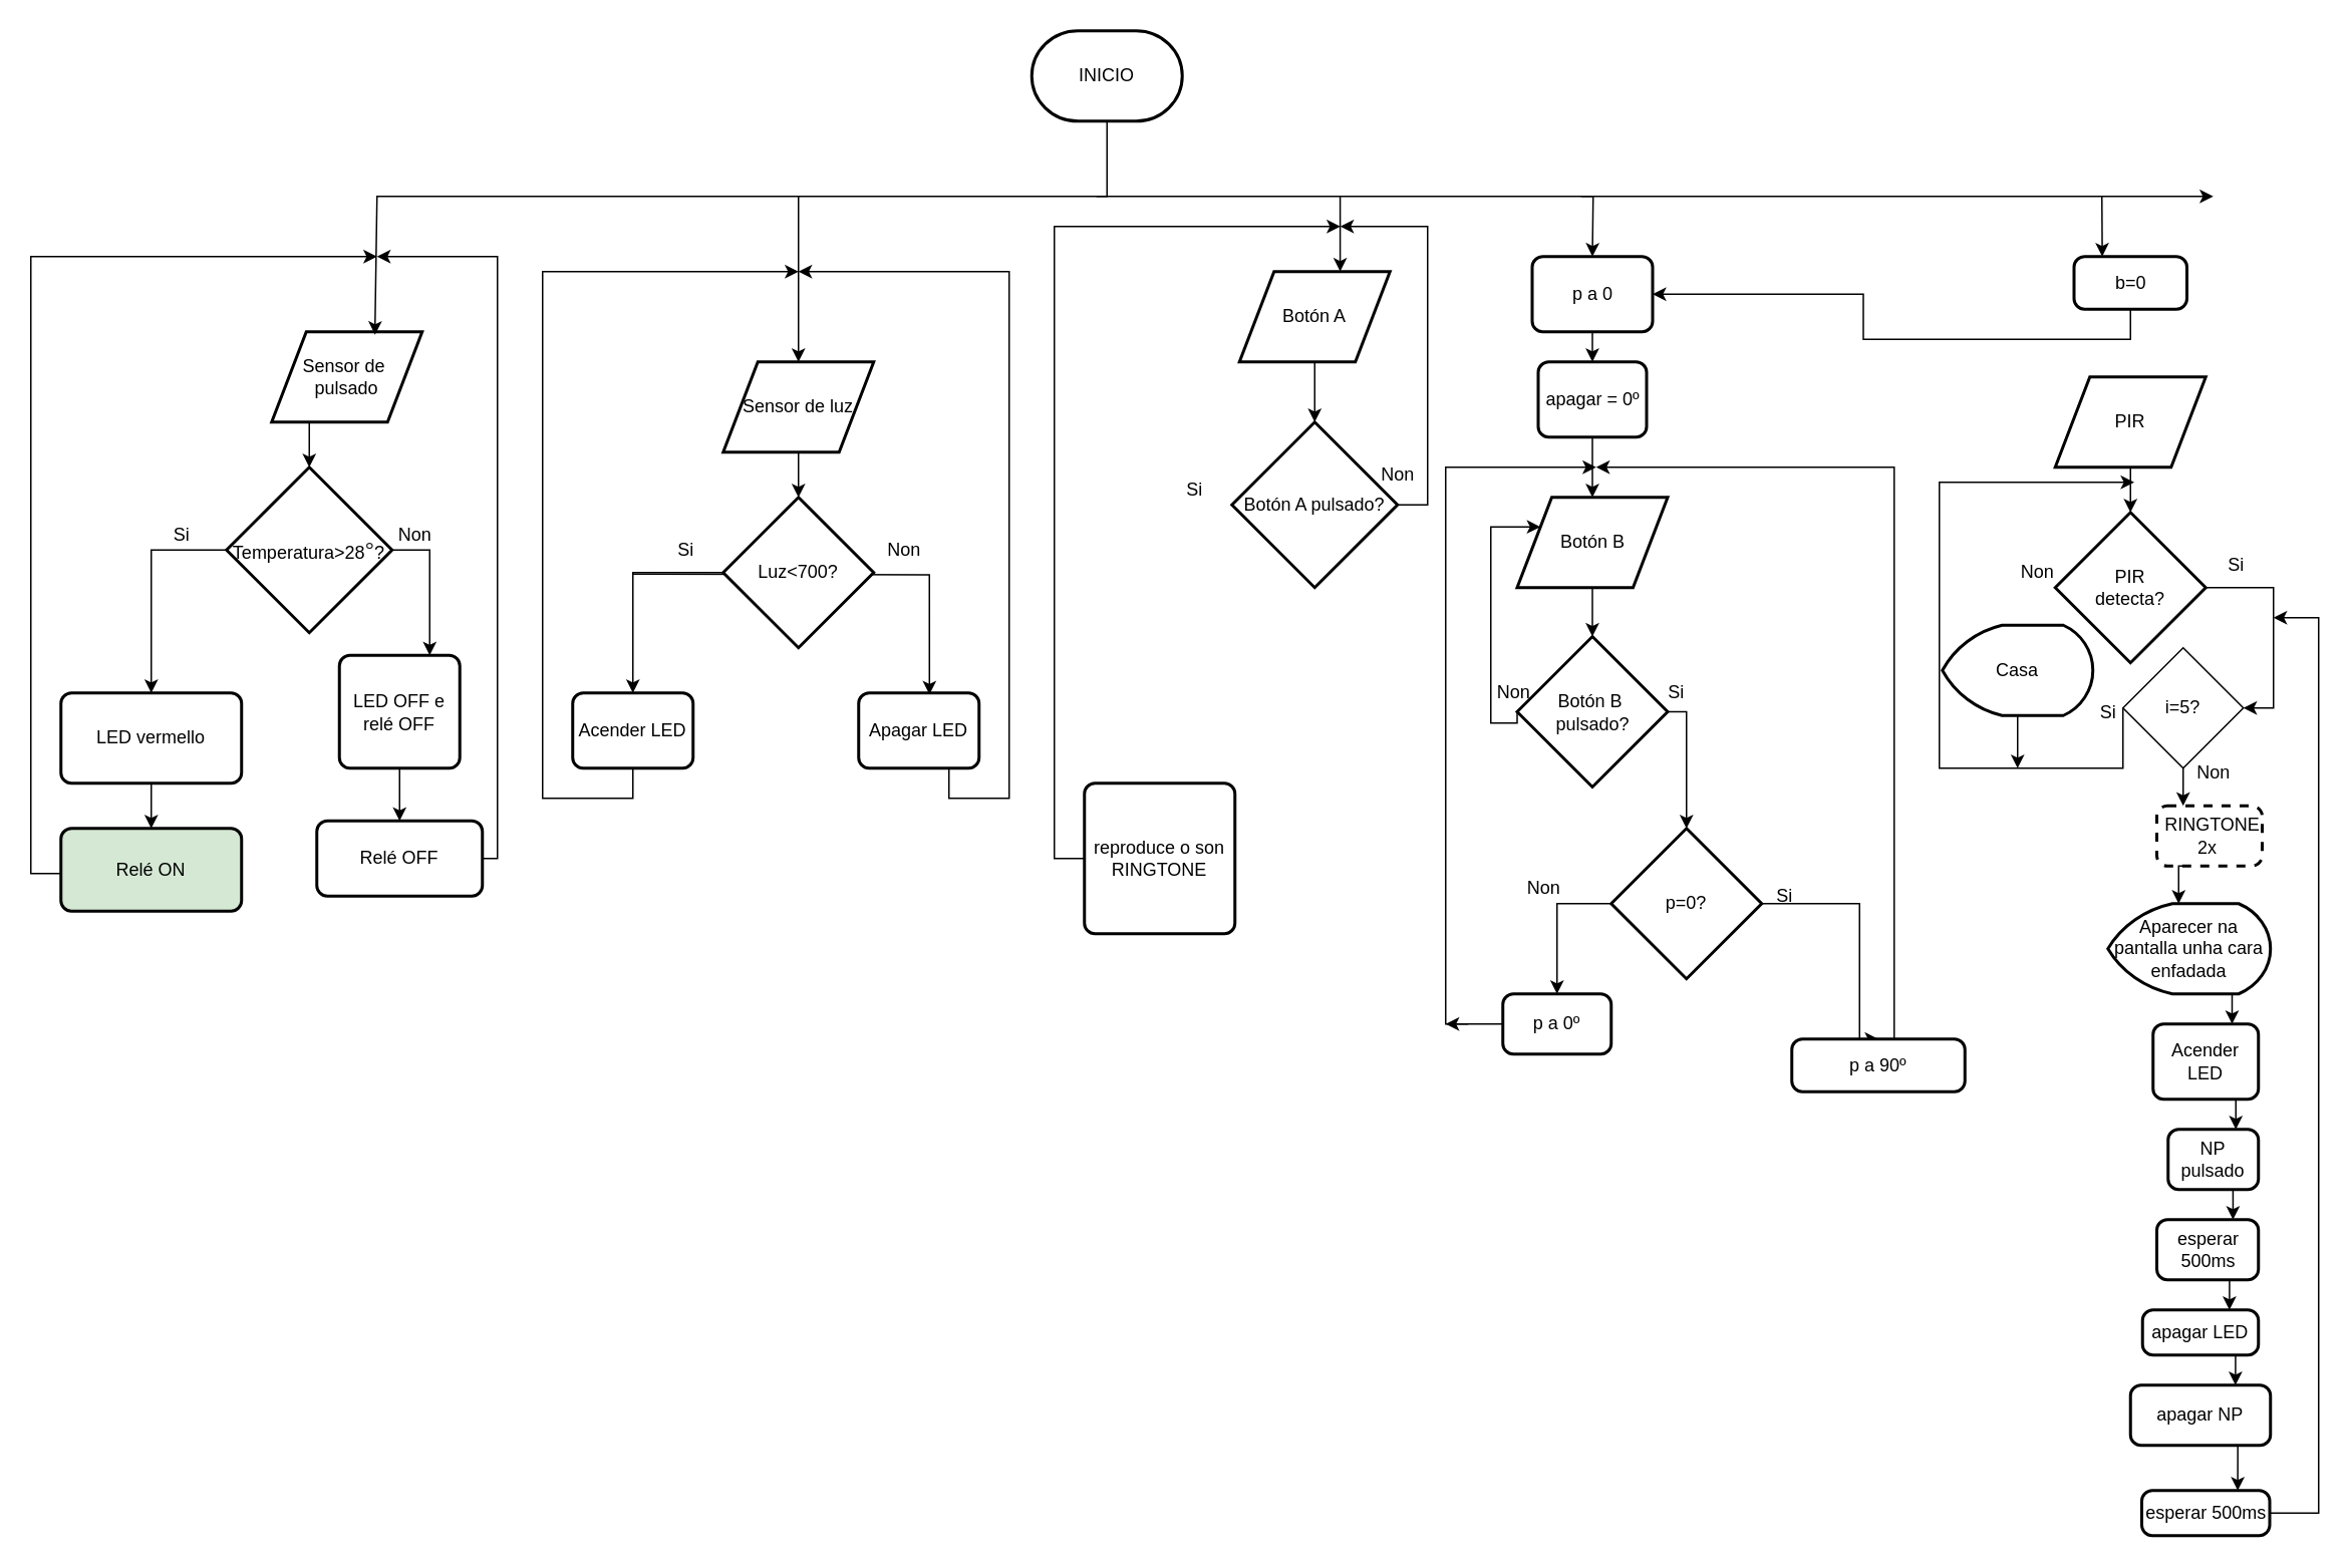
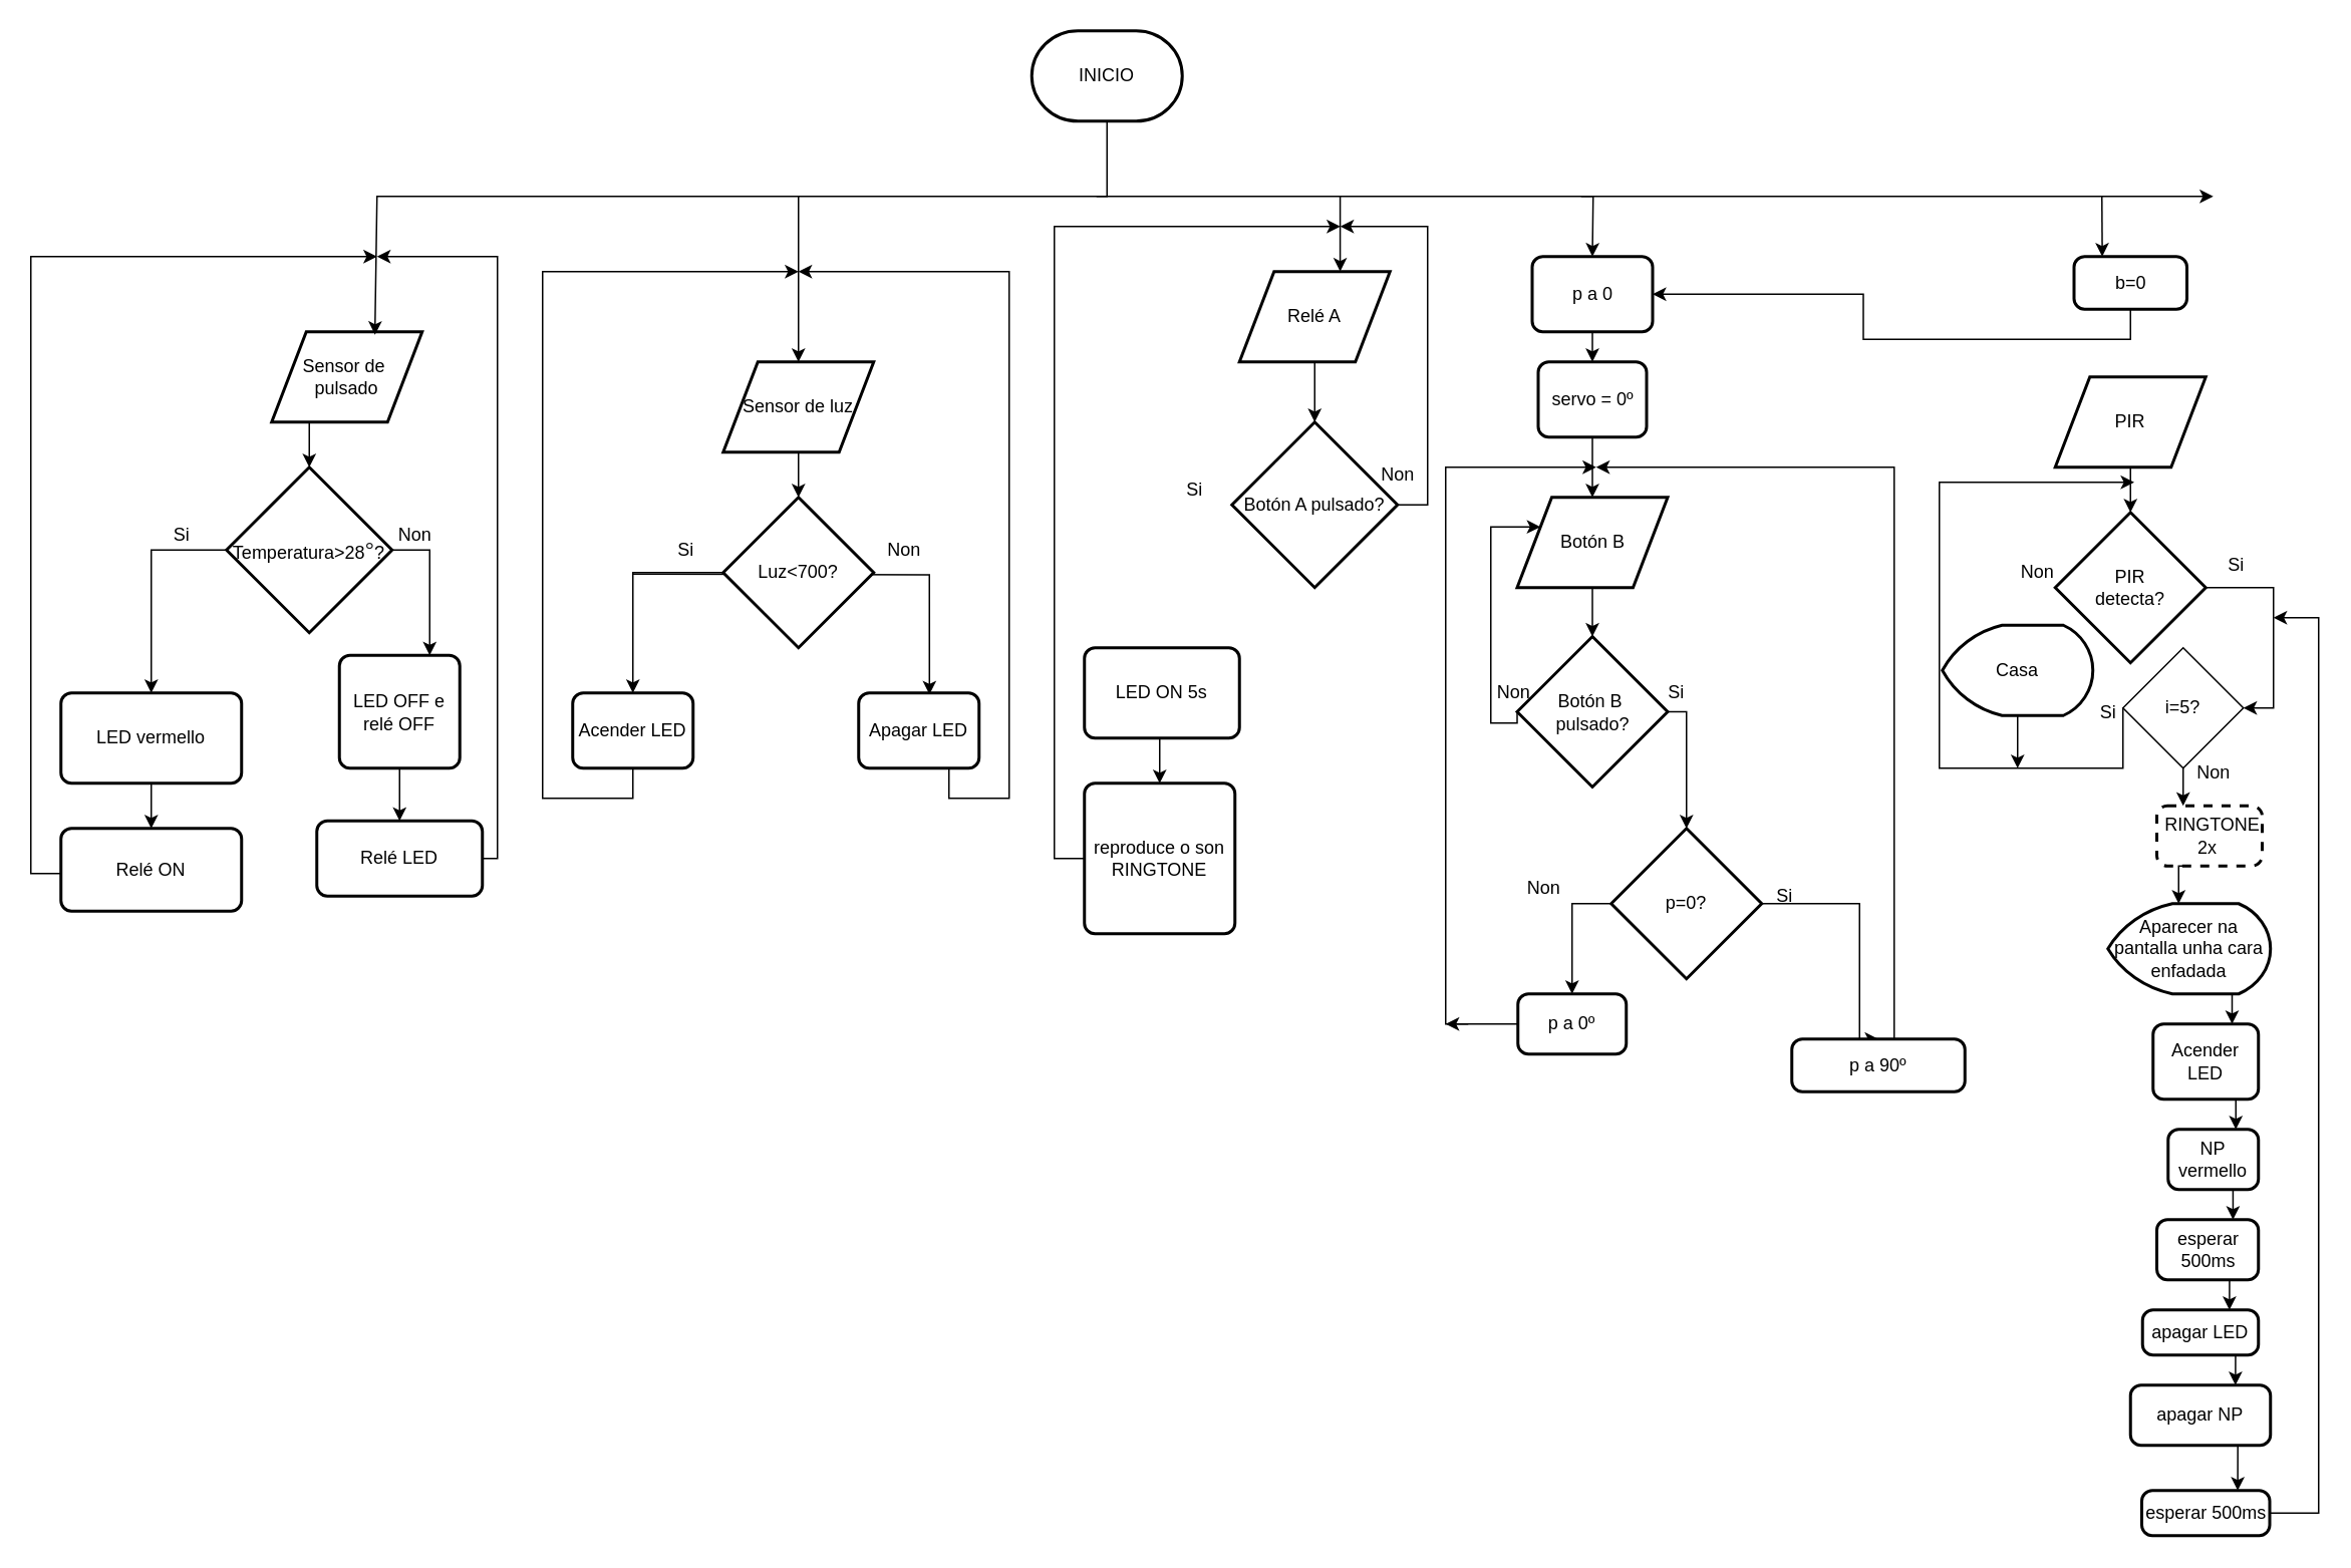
- <mxCell id="27" value="Botón A" style="shape=parallelogram;html=1;strokeWidth=2;perimeter=parallelogramPerimeter;whiteSpace=wrap;rounded=1;arcSize=0;size=0.23;" parent="1" vertex="1"><mxGeometry x="823" y="180" width="100" height="60" as="geometry" /></mxCell>
+ <mxCell id="27" value="Relé A" style="shape=parallelogram;html=1;strokeWidth=2;perimeter=parallelogramPerimeter;whiteSpace=wrap;rounded=1;arcSize=0;size=0.23;" parent="1" vertex="1"><mxGeometry x="823" y="180" width="100" height="60" as="geometry" /></mxCell>
- <mxCell id="85" value="apagar =&amp;nbsp;0º" style="rounded=1;whiteSpace=wrap;html=1;absoluteArcSize=1;arcSize=14;strokeWidth=2;" parent="1" vertex="1"><mxGeometry x="1021.5" y="240" width="72" height="50" as="geometry" /></mxCell>
+ <mxCell id="85" value="servo =&amp;nbsp;0º" style="rounded=1;whiteSpace=wrap;html=1;absoluteArcSize=1;arcSize=14;strokeWidth=2;" parent="1" vertex="1"><mxGeometry x="1021.5" y="240" width="72" height="50" as="geometry" /></mxCell>
+ <mxCell id="33" value="LED ON 5s" style="rounded=1;whiteSpace=wrap;html=1;absoluteArcSize=1;arcSize=14;strokeWidth=2;" parent="1" vertex="1"><mxGeometry x="720" y="430" width="103" height="60" as="geometry" /></mxCell>
+ <mxCell id="32" style="edgeStyle=orthogonalEdgeStyle;rounded=0;orthogonalLoop=1;jettySize=auto;html=1;exitX=0.5;exitY=1;exitDx=0;exitDy=0;entryX=0.5;entryY=0;entryDx=0;entryDy=0;" parent="1" source="33" target="37" edge="1"><mxGeometry relative="1" as="geometry" /></mxCell>
- <mxCell id="41" value="Relé OFF" style="rounded=1;whiteSpace=wrap;html=1;absoluteArcSize=1;arcSize=14;strokeWidth=2;" parent="1" vertex="1"><mxGeometry x="210" y="545" width="110" height="50" as="geometry" /></mxCell>
+ <mxCell id="41" value="Relé LED" style="rounded=1;whiteSpace=wrap;html=1;absoluteArcSize=1;arcSize=14;strokeWidth=2;" parent="1" vertex="1"><mxGeometry x="210" y="545" width="110" height="50" as="geometry" /></mxCell>
- <mxCell id="40" value="&lt;div&gt;Relé ON&lt;/div&gt;" style="rounded=1;whiteSpace=wrap;html=1;absoluteArcSize=1;arcSize=14;strokeWidth=2;fillColor=#d5e8d4;" parent="1" vertex="1"><mxGeometry x="40" y="550" width="120" height="55" as="geometry" /></mxCell>
+ <mxCell id="40" value="&lt;div&gt;Relé ON&lt;/div&gt;" style="rounded=1;whiteSpace=wrap;html=1;absoluteArcSize=1;arcSize=14;strokeWidth=2;" parent="1" vertex="1"><mxGeometry x="40" y="550" width="120" height="55" as="geometry" /></mxCell>
- <mxCell id="67" value="p a 0º" style="rounded=1;whiteSpace=wrap;html=1;absoluteArcSize=1;arcSize=14;strokeWidth=2;" parent="1" vertex="1"><mxGeometry x="998" y="660" width="72" height="40" as="geometry" /></mxCell>
+ <mxCell id="67" value="p a 0º" style="rounded=1;whiteSpace=wrap;html=1;absoluteArcSize=1;arcSize=14;strokeWidth=2;" parent="1" vertex="1"><mxGeometry x="1008" y="660" width="72" height="40" as="geometry" /></mxCell>
- <mxCell id="75" value="NP pulsado" style="rounded=1;whiteSpace=wrap;html=1;absoluteArcSize=1;arcSize=14;strokeWidth=2;" parent="1" vertex="1"><mxGeometry x="1440" y="750" width="60" height="40" as="geometry" /></mxCell>
+ <mxCell id="75" value="NP vermello" style="rounded=1;whiteSpace=wrap;html=1;absoluteArcSize=1;arcSize=14;strokeWidth=2;" parent="1" vertex="1"><mxGeometry x="1440" y="750" width="60" height="40" as="geometry" /></mxCell>
